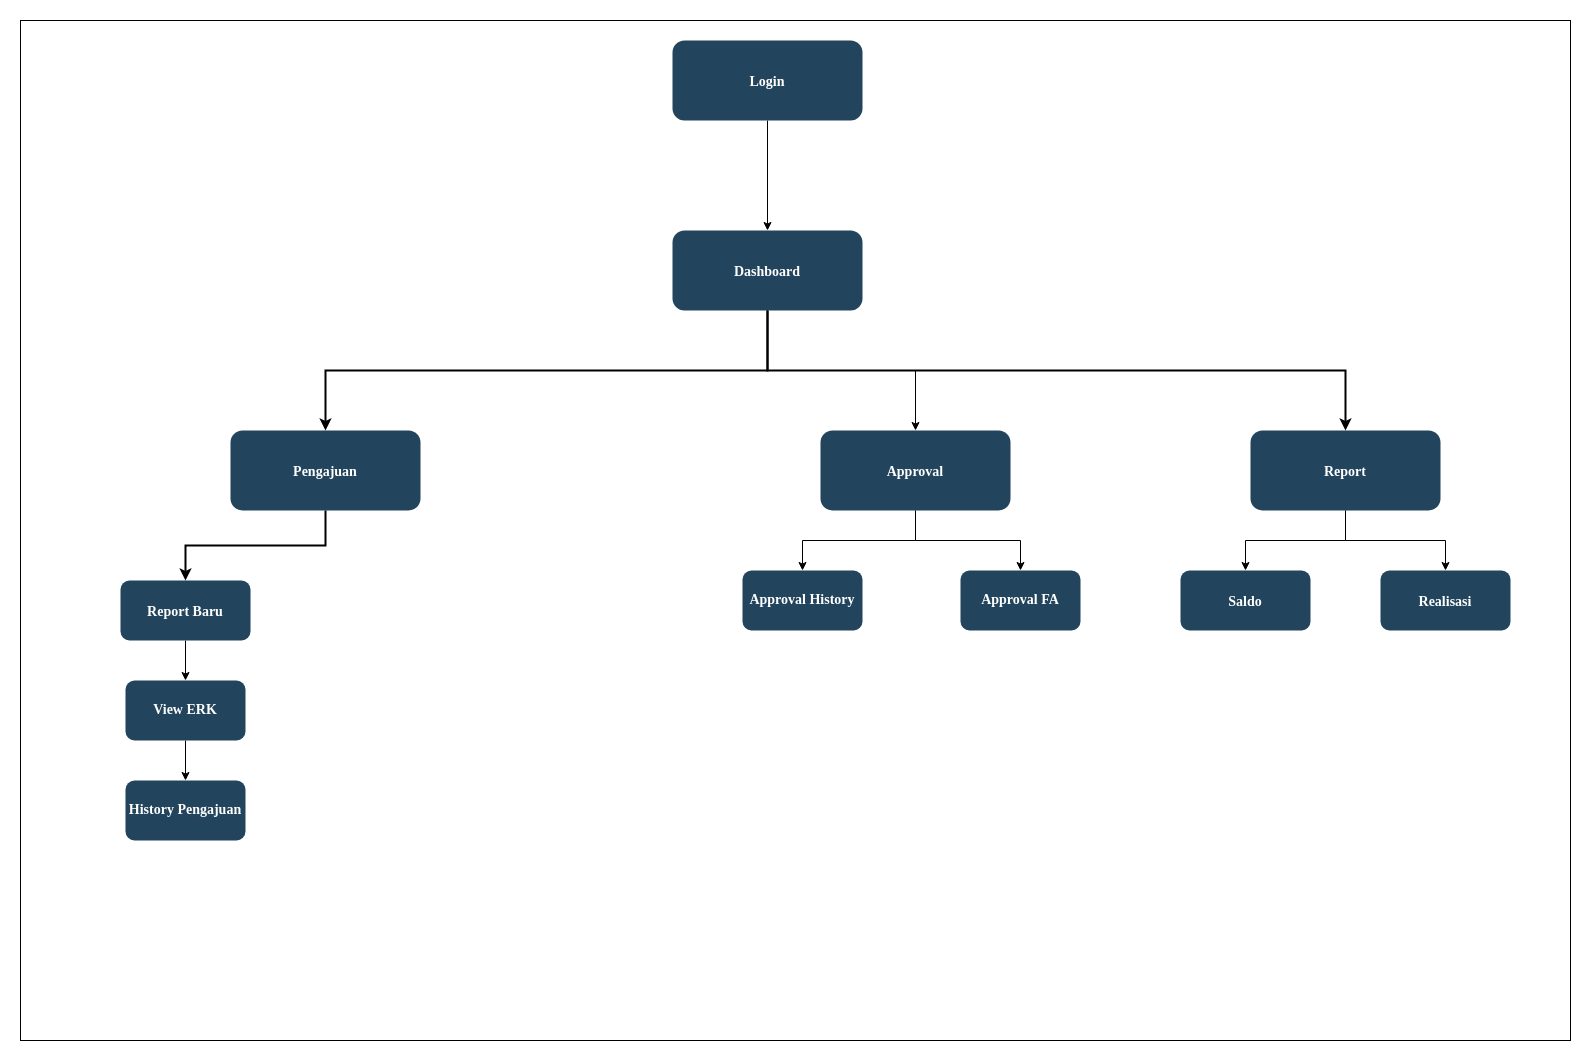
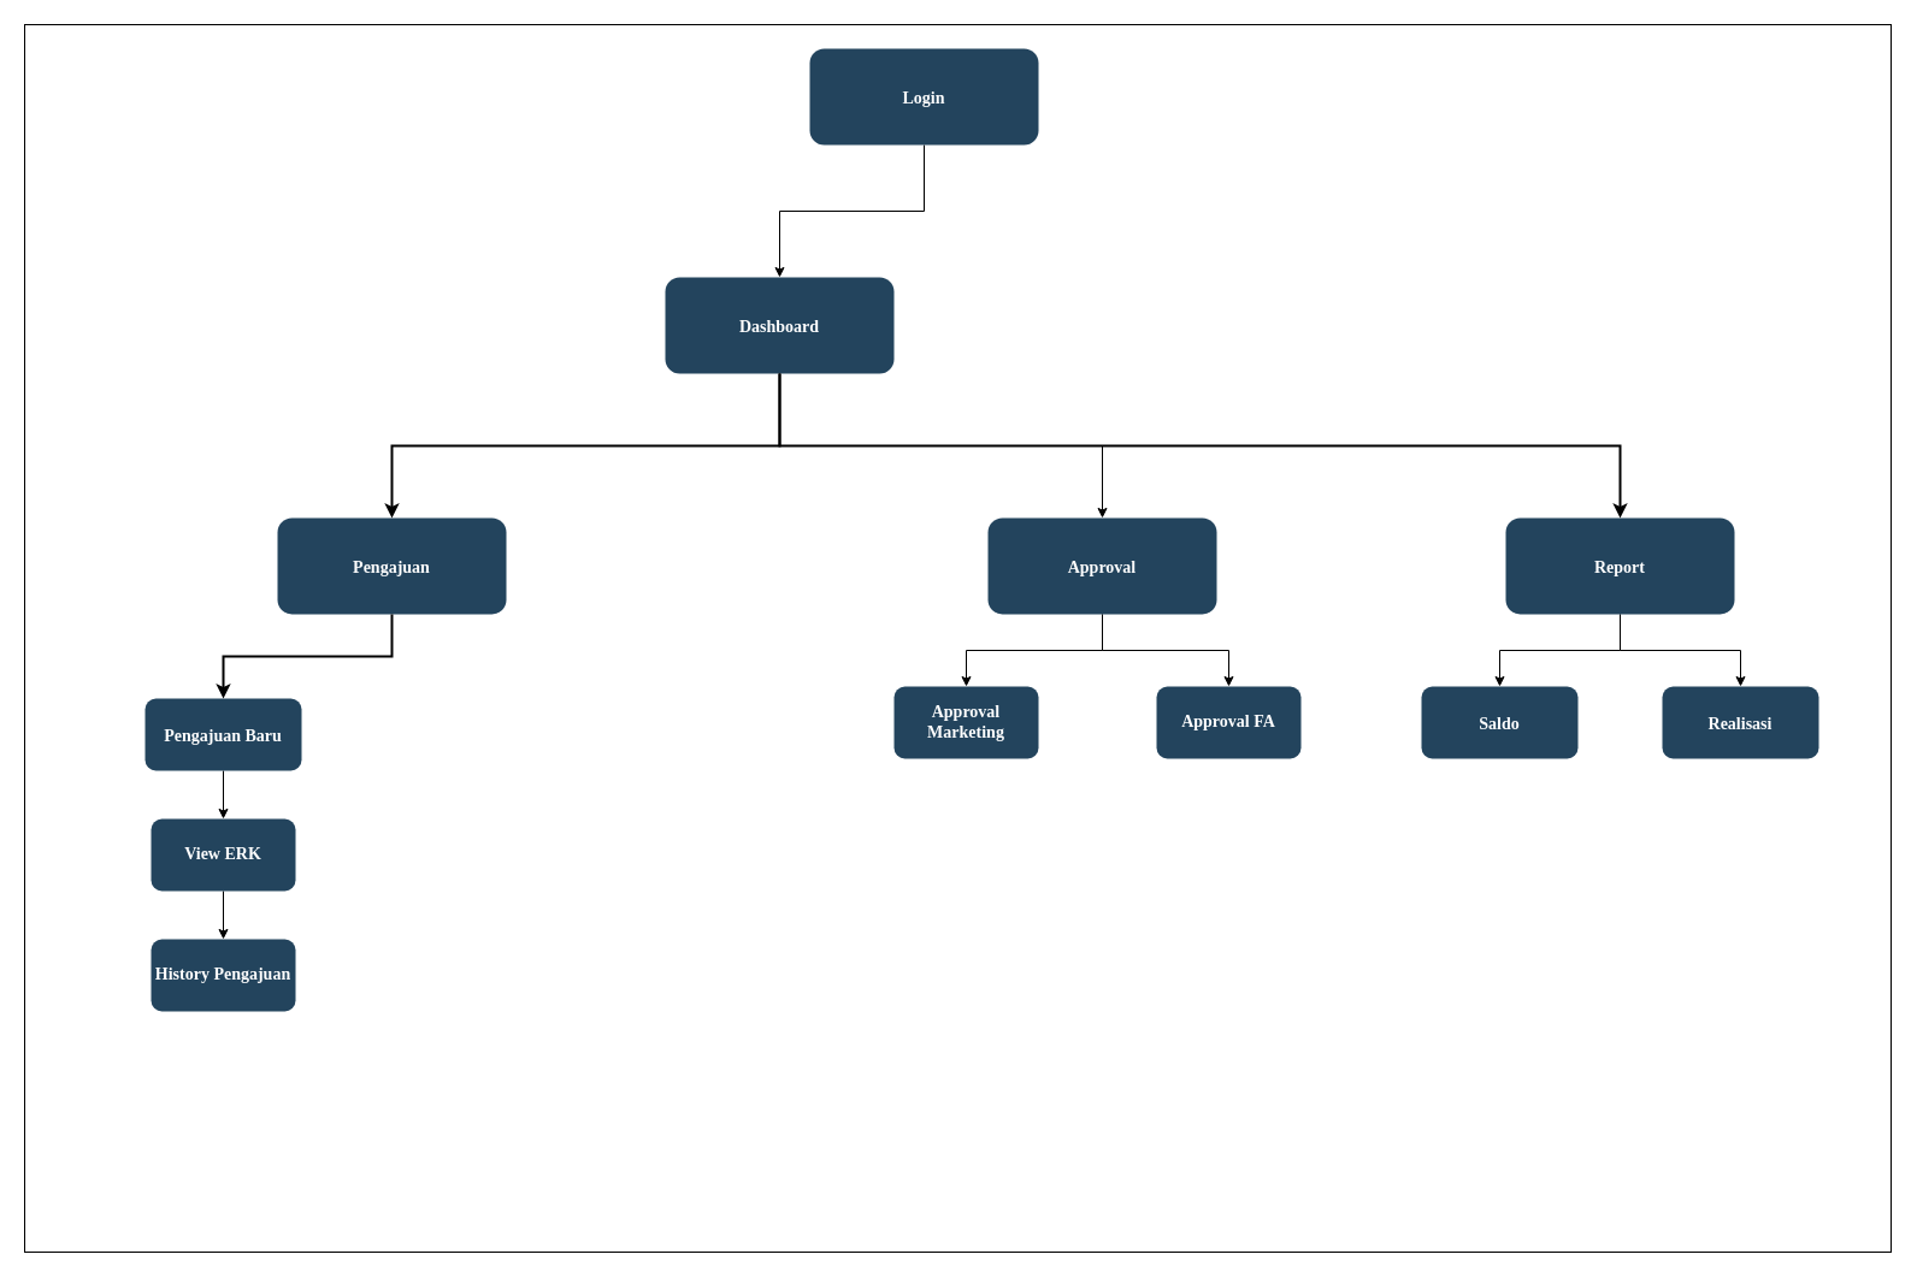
- <mxCell id="4" value="Dashboard" style="rounded=1;fillColor=#23445D;gradientColor=none;strokeColor=none;fontColor=#FFFFFF;fontStyle=1;fontFamily=Tahoma;fontSize=14" parent="1" vertex="1"><mxGeometry x="672" y="230" width="190" height="80" as="geometry" /></mxCell>
+ <mxCell id="4" value="Dashboard" style="rounded=1;fillColor=#23445D;gradientColor=none;strokeColor=none;fontColor=#FFFFFF;fontStyle=1;fontFamily=Tahoma;fontSize=14" parent="1" vertex="1"><mxGeometry x="552" y="230" width="190" height="80" as="geometry" /></mxCell>
- <mxCell id="24" value="Approval History" style="whiteSpace=wrap;html=1;fontSize=14;fontFamily=Tahoma;fillColor=#23445D;strokeColor=none;fontColor=#FFFFFF;rounded=1;gradientColor=none;fontStyle=1;" parent="1" vertex="1"><mxGeometry x="742" y="570" width="120" height="60" as="geometry" /></mxCell>
+ <mxCell id="24" value="Approval Marketing" style="whiteSpace=wrap;html=1;fontSize=14;fontFamily=Tahoma;fillColor=#23445D;strokeColor=none;fontColor=#FFFFFF;rounded=1;gradientColor=none;fontStyle=1;" parent="1" vertex="1"><mxGeometry x="742" y="570" width="120" height="60" as="geometry" /></mxCell>
- <mxCell id="14" value="Report Baru" style="rounded=1;fillColor=#23445D;gradientColor=none;strokeColor=none;fontColor=#FFFFFF;fontStyle=1;fontFamily=Tahoma;fontSize=14" parent="1" vertex="1"><mxGeometry x="120" y="580" width="130" height="60" as="geometry" /></mxCell>
+ <mxCell id="14" value="Pengajuan Baru" style="rounded=1;fillColor=#23445D;gradientColor=none;strokeColor=none;fontColor=#FFFFFF;fontStyle=1;fontFamily=Tahoma;fontSize=14" parent="1" vertex="1"><mxGeometry x="120" y="580" width="130" height="60" as="geometry" /></mxCell>
